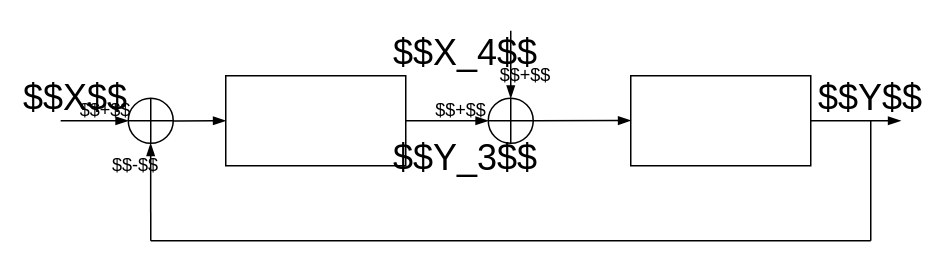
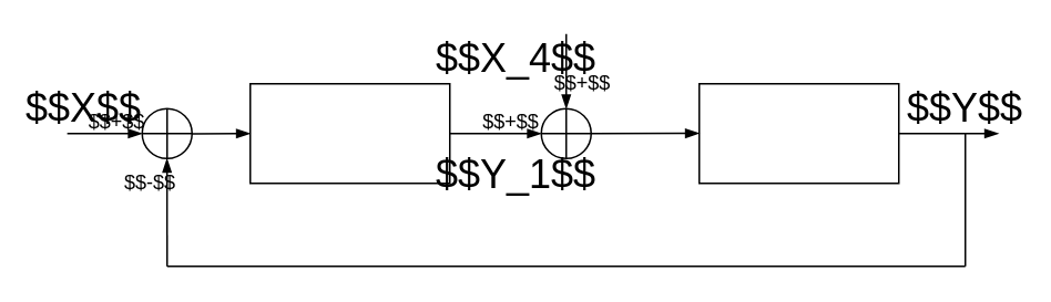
- <mxCell id="13" value="&lt;font style=&quot;font-size: 24px;&quot;&gt;$$Y_3$$&lt;/font&gt;" style="text;html=1;strokeColor=none;fillColor=none;align=center;verticalAlign=middle;whiteSpace=wrap;rounded=0;" parent="1" vertex="1"><mxGeometry x="280" y="90" width="60" height="30" as="geometry" /></mxCell>
+ <mxCell id="13" value="&lt;font style=&quot;font-size: 24px;&quot;&gt;$$Y_1$$&lt;/font&gt;" style="text;html=1;strokeColor=none;fillColor=none;align=center;verticalAlign=middle;whiteSpace=wrap;rounded=0;" parent="1" vertex="1"><mxGeometry x="280" y="90" width="60" height="30" as="geometry" /></mxCell>
